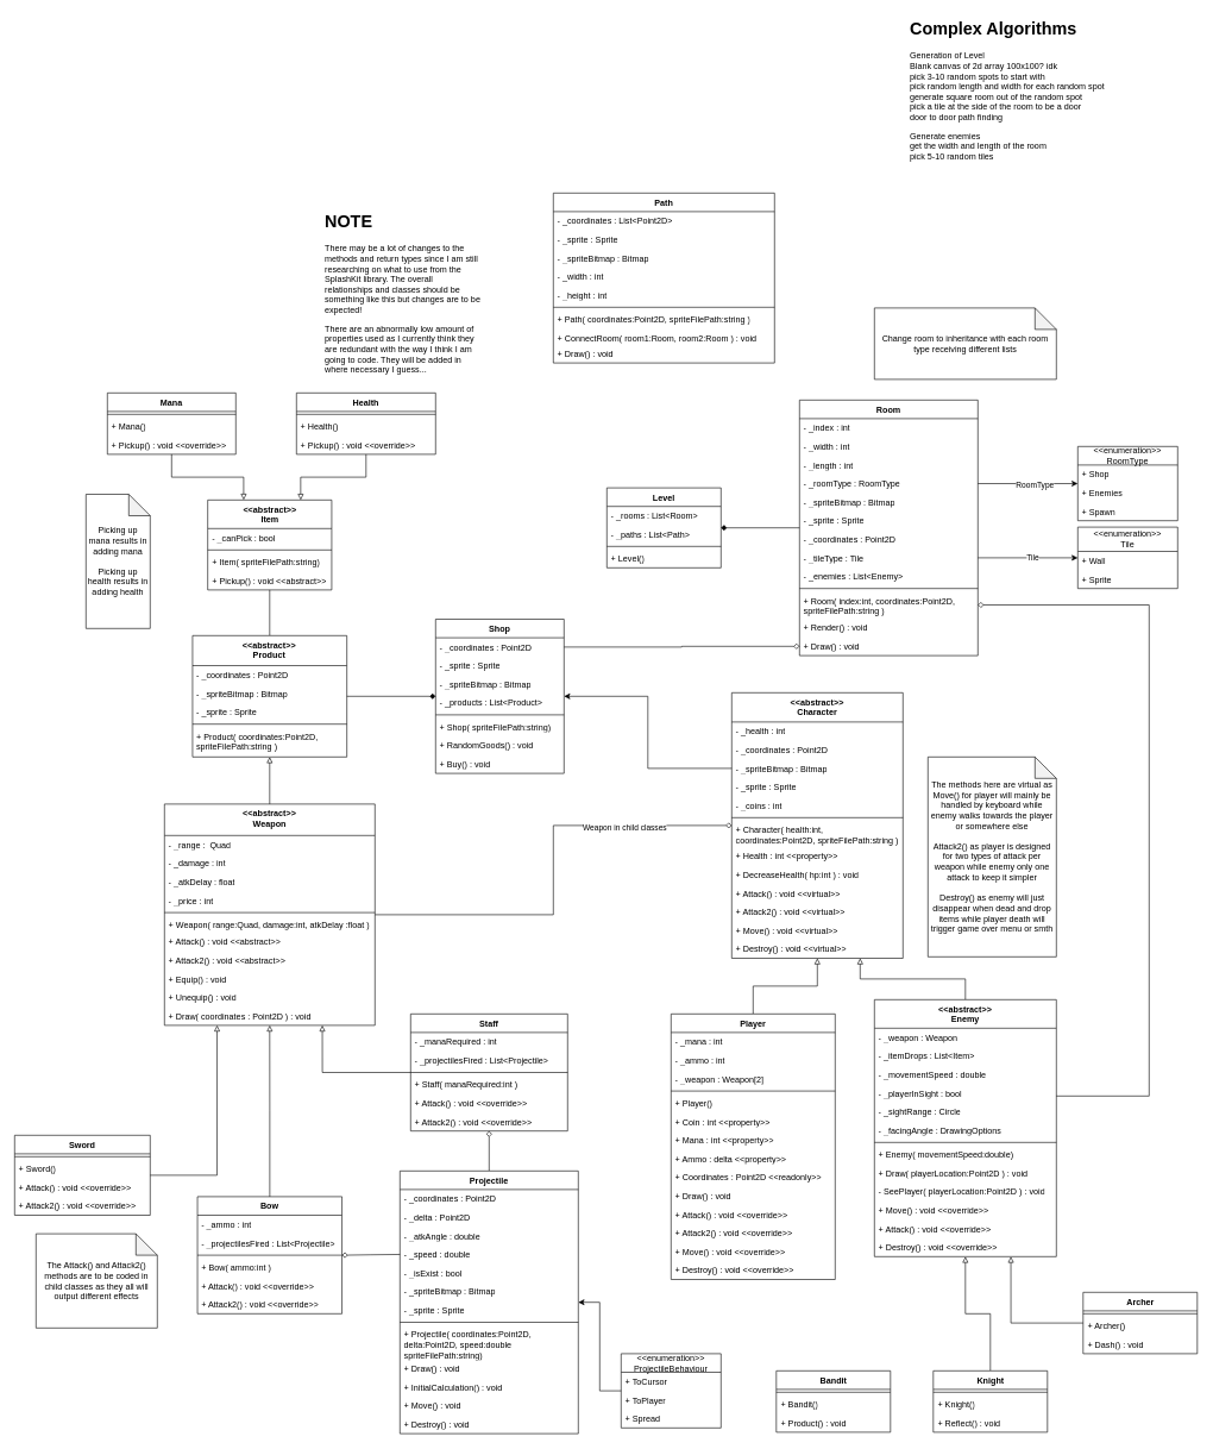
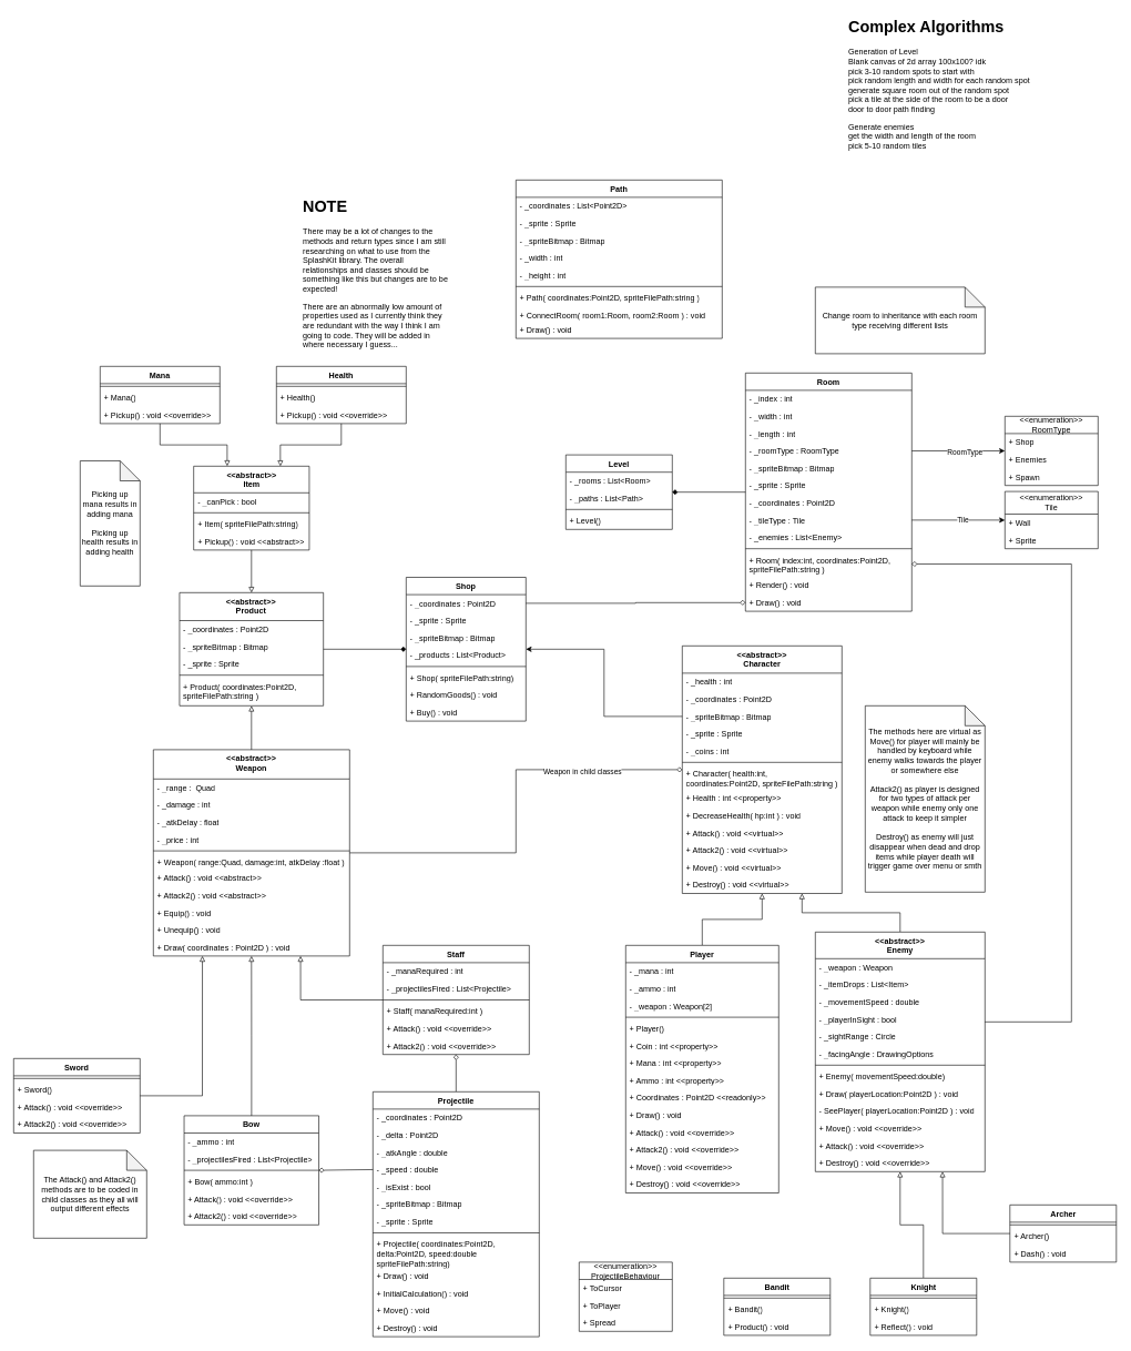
- <mxCell id="127" style="edgeStyle=orthogonalEdgeStyle;rounded=0;orthogonalLoop=1;jettySize=auto;html=1;entryX=0.5;entryY=0;entryDx=0;entryDy=0;endArrow=none;endFill=0;" parent="1" source="128" target="145" edge="1"><mxGeometry relative="1" as="geometry" /></mxCell>
+ <mxCell id="127" style="edgeStyle=orthogonalEdgeStyle;rounded=0;orthogonalLoop=1;jettySize=auto;html=1;entryX=0.5;entryY=0;entryDx=0;entryDy=0;endArrow=block;endFill=0;" parent="1" source="128" target="145" edge="1"><mxGeometry relative="1" as="geometry" /></mxCell>
- <mxCell id="35" value="+ Ammo : delta &amp;lt;&amp;lt;property&amp;gt;&amp;gt;" style="text;strokeColor=none;fillColor=none;align=left;verticalAlign=top;spacingLeft=4;spacingRight=4;overflow=hidden;rotatable=0;points=[[0,0.5],[1,0.5]];portConstraint=eastwest;whiteSpace=wrap;html=1;" parent="27" vertex="1"><mxGeometry y="190" width="230" height="26" as="geometry" /></mxCell>
+ <mxCell id="35" value="+ Ammo : int &amp;lt;&amp;lt;property&amp;gt;&amp;gt;" style="text;strokeColor=none;fillColor=none;align=left;verticalAlign=top;spacingLeft=4;spacingRight=4;overflow=hidden;rotatable=0;points=[[0,0.5],[1,0.5]];portConstraint=eastwest;whiteSpace=wrap;html=1;" parent="27" vertex="1"><mxGeometry y="190" width="230" height="26" as="geometry" /></mxCell>
- <mxCell id="196" style="edgeStyle=orthogonalEdgeStyle;rounded=0;orthogonalLoop=1;jettySize=auto;html=1;" parent="1" source="197" target="59" edge="1"><mxGeometry relative="1" as="geometry" /></mxCell>
